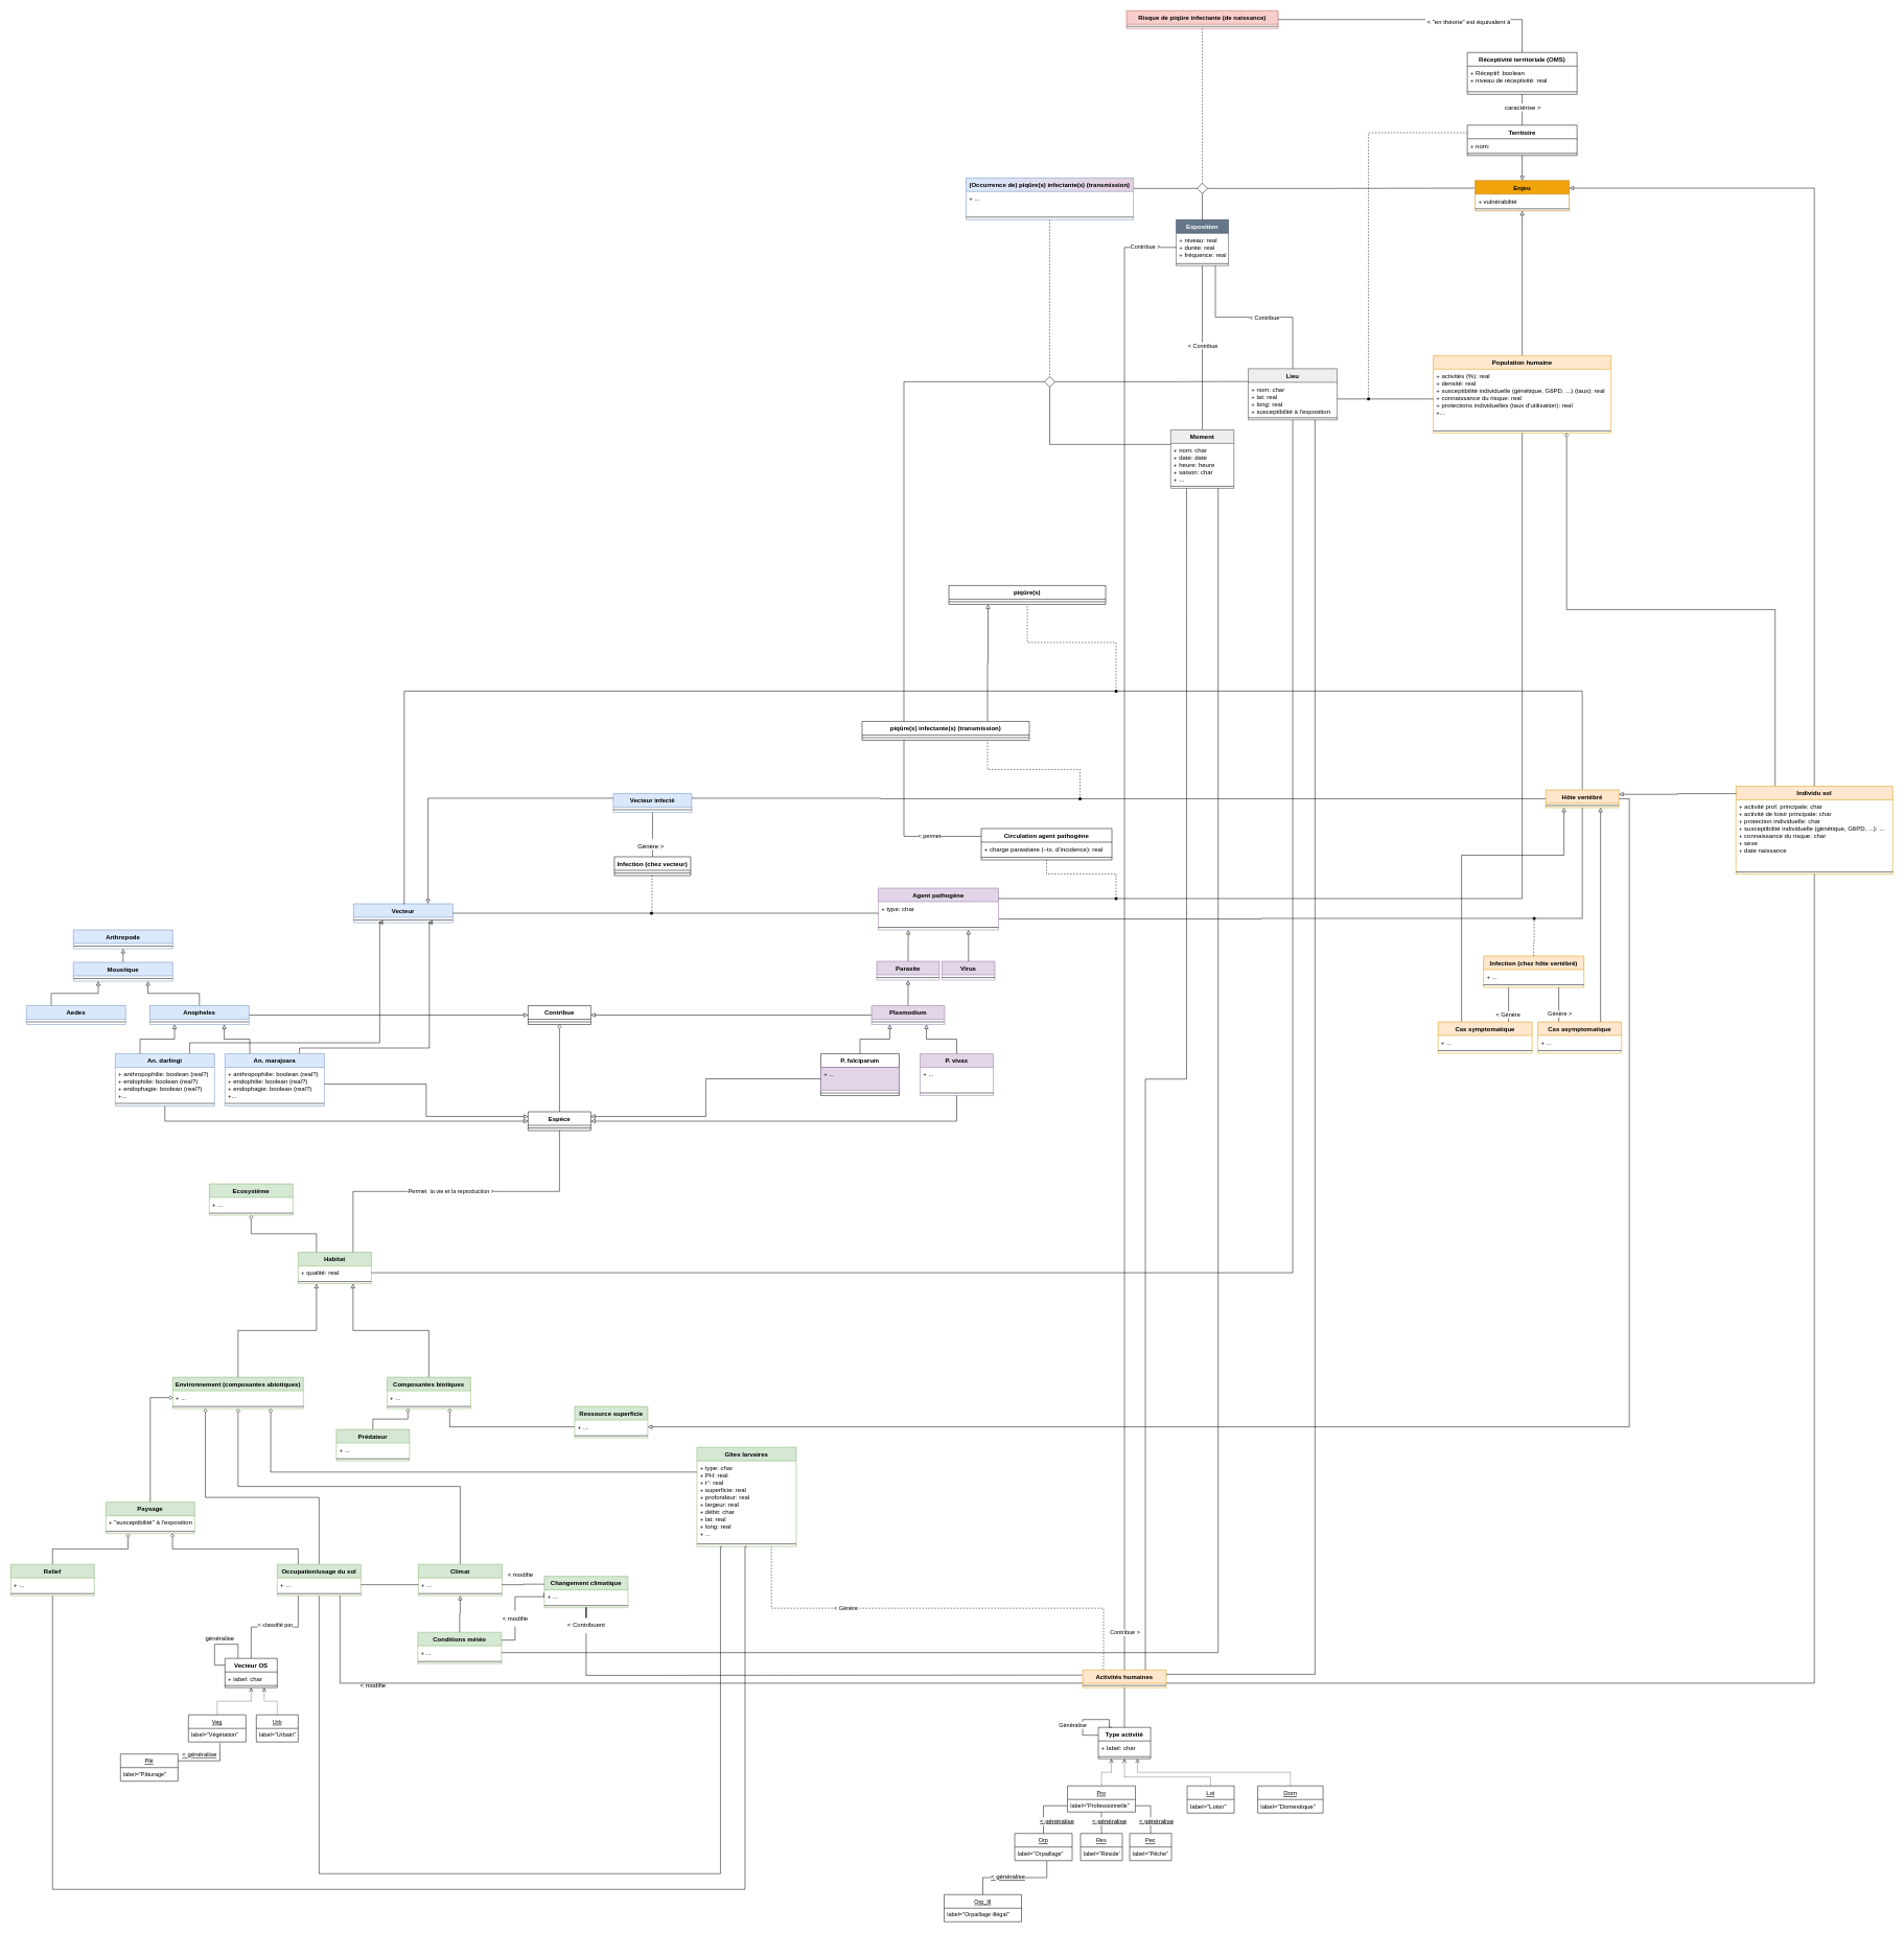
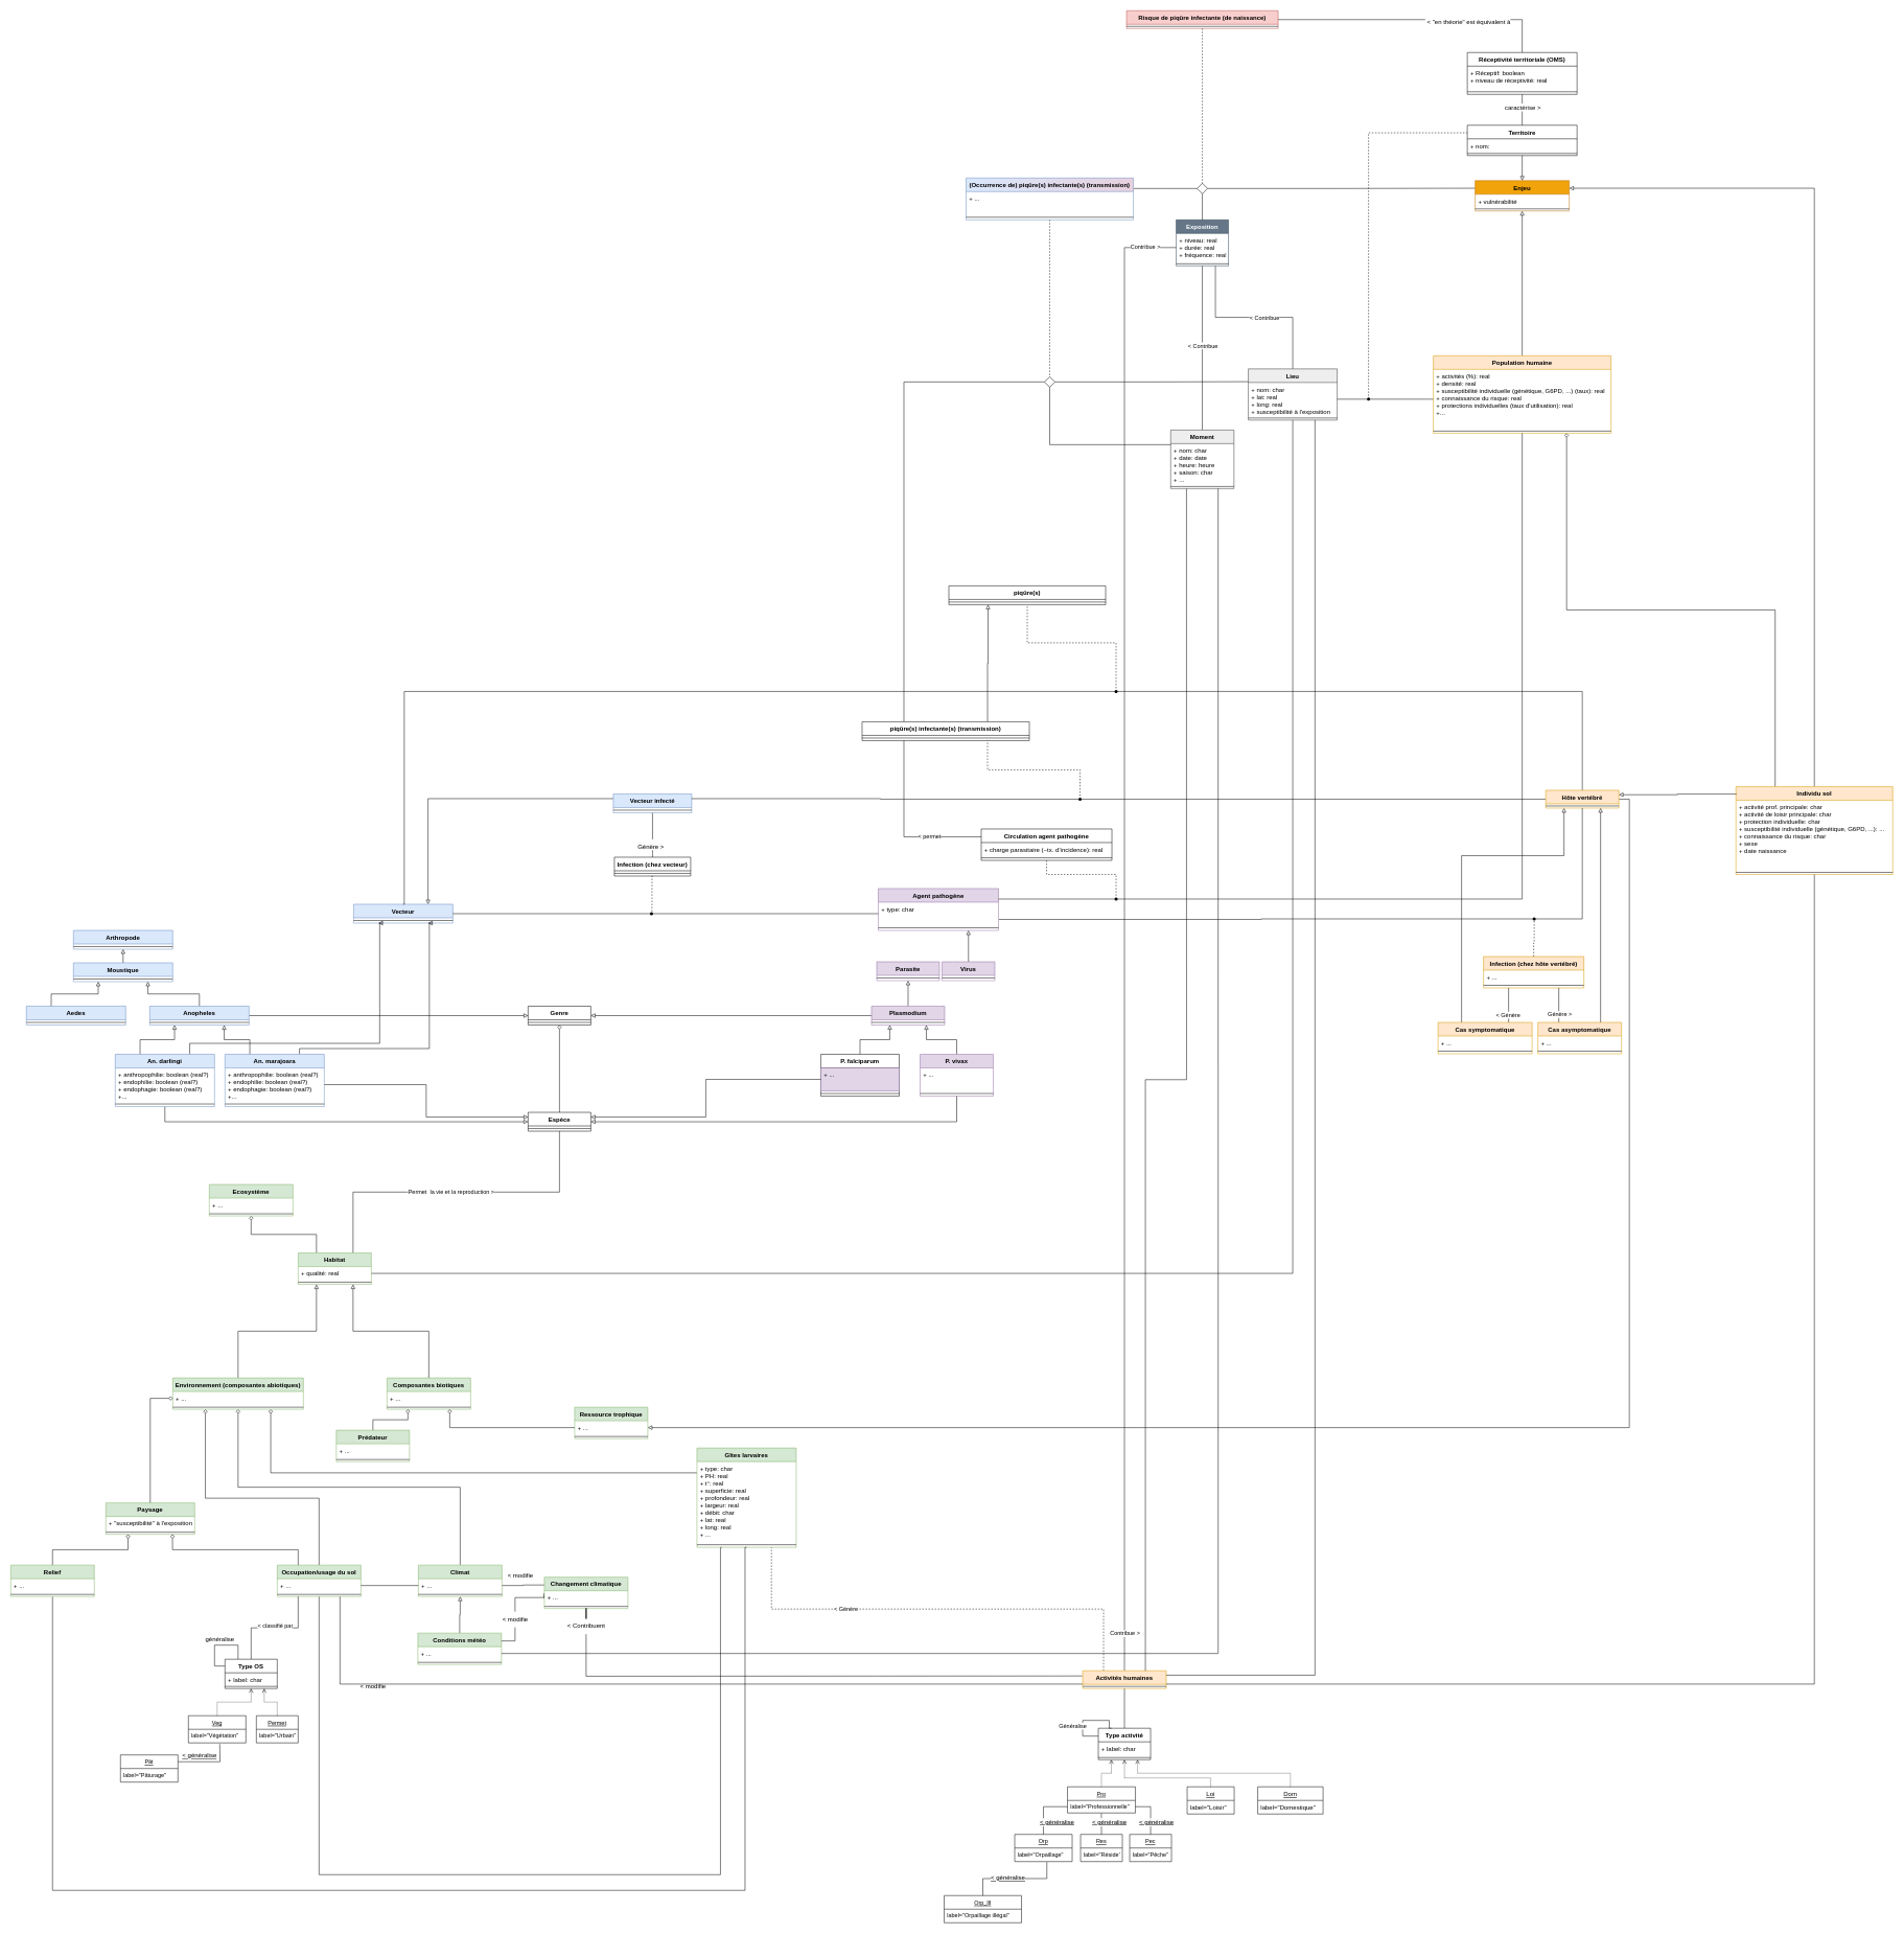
- <mxCell id="104" style="edgeStyle=orthogonalEdgeStyle;rounded=0;orthogonalLoop=1;jettySize=auto;html=1;exitX=0.5;exitY=0;exitDx=0;exitDy=0;entryX=0.25;entryY=1;entryDx=0;entryDy=0;endArrow=block;endFill=0;" edge="1" parent="1" source="105" target="88"><mxGeometry relative="1" as="geometry" /></mxCell>
- <mxCell id="223" value="Contribue" style="swimlane;fontStyle=1;align=center;verticalAlign=top;childLayout=stackLayout;horizontal=1;startSize=26;horizontalStack=0;resizeParent=1;resizeParentMax=0;resizeLast=0;collapsible=1;marginBottom=0;" vertex="1" parent="1"><mxGeometry x="1010" y="1924" width="120" height="36" as="geometry" /></mxCell>
+ <mxCell id="223" value="Genre" style="swimlane;fontStyle=1;align=center;verticalAlign=top;childLayout=stackLayout;horizontal=1;startSize=26;horizontalStack=0;resizeParent=1;resizeParentMax=0;resizeLast=0;collapsible=1;marginBottom=0;" vertex="1" parent="1"><mxGeometry x="1010" y="1924" width="120" height="36" as="geometry" /></mxCell>
- <mxCell id="148" value="Ressource superficie" style="swimlane;fontStyle=1;align=center;verticalAlign=top;childLayout=stackLayout;horizontal=1;startSize=26;horizontalStack=0;resizeParent=1;resizeParentMax=0;resizeLast=0;collapsible=1;marginBottom=0;fillColor=#d5e8d4;strokeColor=#82b366;" vertex="1" parent="1"><mxGeometry x="1099" y="2691" width="140" height="60" as="geometry"><mxRectangle x="320" y="370" width="90" height="26" as="alternateBounds" /></mxGeometry></mxCell>
+ <mxCell id="148" value="Ressource trophique" style="swimlane;fontStyle=1;align=center;verticalAlign=top;childLayout=stackLayout;horizontal=1;startSize=26;horizontalStack=0;resizeParent=1;resizeParentMax=0;resizeLast=0;collapsible=1;marginBottom=0;fillColor=#d5e8d4;strokeColor=#82b366;" vertex="1" parent="1"><mxGeometry x="1099" y="2691" width="140" height="60" as="geometry"><mxRectangle x="320" y="370" width="90" height="26" as="alternateBounds" /></mxGeometry></mxCell>
- <mxCell id="77" value="Vecteur OS" style="swimlane;fontStyle=1;align=center;verticalAlign=top;childLayout=stackLayout;horizontal=1;startSize=26;horizontalStack=0;resizeParent=1;resizeParentMax=0;resizeLast=0;collapsible=1;marginBottom=0;" vertex="1" parent="1"><mxGeometry x="430" y="3173" width="100" height="56" as="geometry" /></mxCell>
+ <mxCell id="77" value="Type OS" style="swimlane;fontStyle=1;align=center;verticalAlign=top;childLayout=stackLayout;horizontal=1;startSize=26;horizontalStack=0;resizeParent=1;resizeParentMax=0;resizeLast=0;collapsible=1;marginBottom=0;" vertex="1" parent="1"><mxGeometry x="430" y="3173" width="100" height="56" as="geometry" /></mxCell>
- <mxCell id="84" value="Urb" style="swimlane;fontStyle=4;childLayout=stackLayout;horizontal=1;startSize=26;fillColor=none;horizontalStack=0;resizeParent=1;resizeParentMax=0;resizeLast=0;collapsible=1;marginBottom=0;fontFamily=Helvetica;fontSize=11;fontColor=default;" vertex="1" parent="1"><mxGeometry x="490" y="3281" width="80" height="52" as="geometry"><mxRectangle x="610" y="510" width="40" height="26" as="alternateBounds" /></mxGeometry></mxCell>
+ <mxCell id="84" value="Permet" style="swimlane;fontStyle=4;childLayout=stackLayout;horizontal=1;startSize=26;fillColor=none;horizontalStack=0;resizeParent=1;resizeParentMax=0;resizeLast=0;collapsible=1;marginBottom=0;fontFamily=Helvetica;fontSize=11;fontColor=default;" vertex="1" parent="1"><mxGeometry x="490" y="3281" width="80" height="52" as="geometry"><mxRectangle x="610" y="510" width="40" height="26" as="alternateBounds" /></mxGeometry></mxCell>
